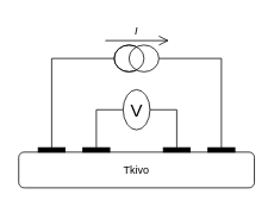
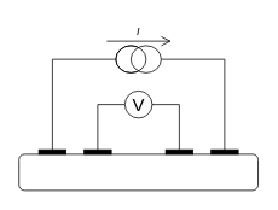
- <mxCell id="5" value="V" style="verticalLabelPosition=middle;shadow=0;dashed=0;align=center;html=1;verticalAlign=middle;strokeWidth=1;shape=ellipse;aspect=fixed;fontSize=20;" vertex="1" parent="1"><mxGeometry x="137" y="100" width="30" height="45" as="geometry" /></mxCell>
+ <mxCell id="5" value="V" style="verticalLabelPosition=middle;shadow=0;dashed=0;align=center;html=1;verticalAlign=middle;strokeWidth=1;shape=ellipse;aspect=fixed;fontSize=20;" vertex="1" parent="1"><mxGeometry x="137" y="100" width="30" height="30" as="geometry" /></mxCell>
- <mxCell id="14" value="Tkivo" style="text;html=1;align=center;verticalAlign=middle;whiteSpace=wrap;rounded=0;" vertex="1" parent="1"><mxGeometry x="122" y="175" width="60" height="30" as="geometry" /></mxCell>
